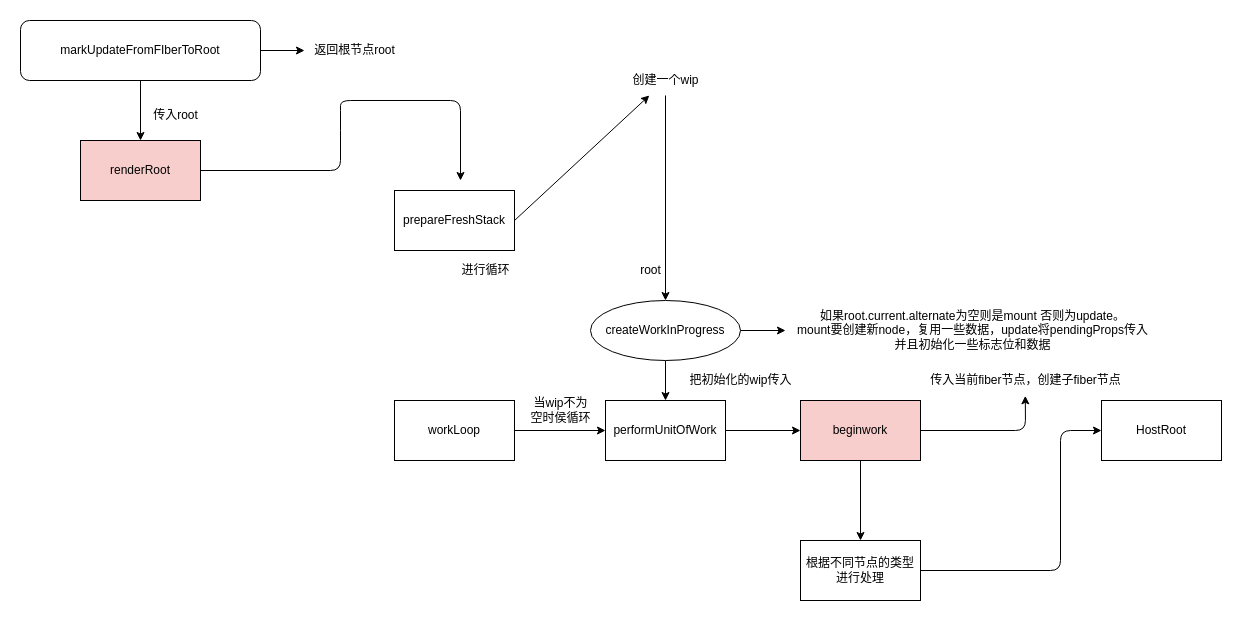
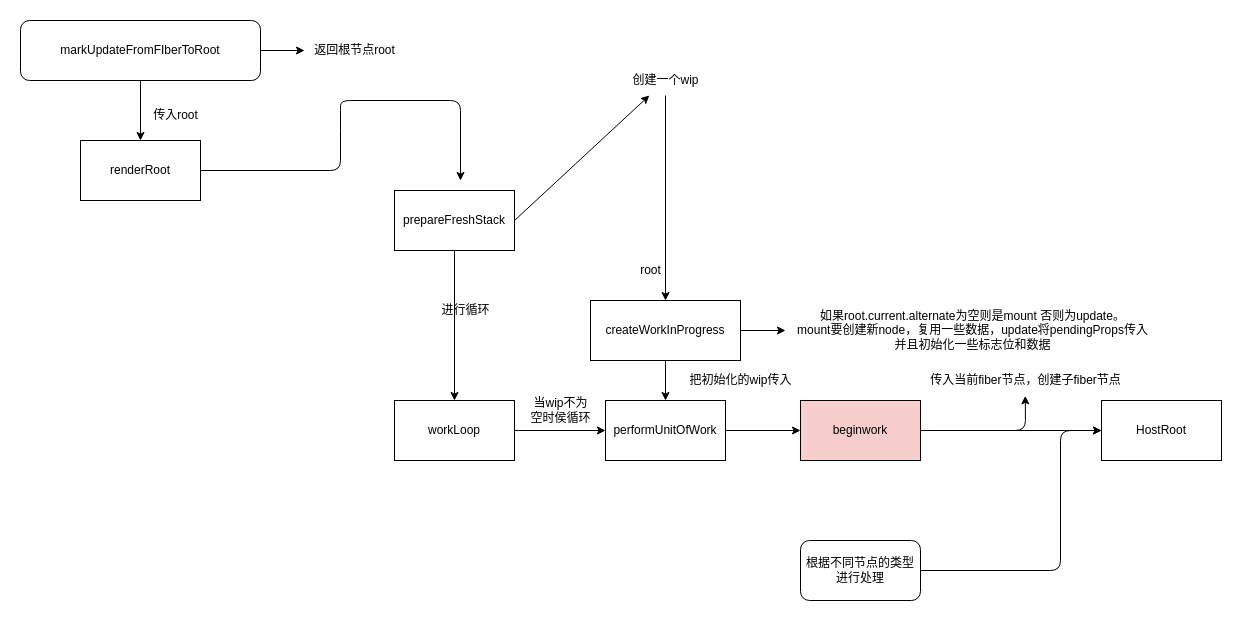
- <mxCell id="7" value="renderRoot" style="whiteSpace=wrap;html=1;fillColor=#f8cecc;" parent="1" vertex="1"><mxGeometry x="80" y="140" width="120" height="60" as="geometry" /></mxCell>
+ <mxCell id="7" value="renderRoot" style="whiteSpace=wrap;html=1;" parent="1" vertex="1"><mxGeometry x="80" y="140" width="120" height="60" as="geometry" /></mxCell>
- <mxCell id="21" value="进行循环" style="text;html=1;align=center;verticalAlign=middle;resizable=0;points=[];autosize=1;strokeColor=none;fillColor=none;" vertex="1" parent="1"><mxGeometry x="450" y="255" width="70" height="30" as="geometry" /></mxCell>
+ <mxCell id="21" value="进行循环" style="text;html=1;align=center;verticalAlign=middle;resizable=0;points=[];autosize=1;strokeColor=none;fillColor=none;" vertex="1" parent="1"><mxGeometry x="430" y="295" width="70" height="30" as="geometry" /></mxCell>
+ <mxCell id="10" value="" style="edgeStyle=none;html=1;" edge="1" parent="1" source="11" target="20"><mxGeometry relative="1" as="geometry" /></mxCell>
- <mxCell id="16" value="createWorkInProgress" style="ellipse;whiteSpace=wrap;html=1;" parent="1" vertex="1"><mxGeometry x="590" y="300" width="150" height="60" as="geometry" /></mxCell>
+ <mxCell id="16" value="createWorkInProgress" style="whiteSpace=wrap;html=1;" parent="1" vertex="1"><mxGeometry x="590" y="300" width="150" height="60" as="geometry" /></mxCell>
- <mxCell id="26" value="" style="edgeStyle=none;html=1;" edge="1" parent="1" source="28" target="30"><mxGeometry relative="1" as="geometry" /></mxCell>
+ <mxCell id="26" value="" style="edgeStyle=none;html=1;" edge="1" parent="1" source="28" target="31"><mxGeometry relative="1" as="geometry" /></mxCell>
- <mxCell id="30" value="根据不同节点的类型进行处理" style="whiteSpace=wrap;html=1;" vertex="1" parent="1"><mxGeometry x="800" y="540" width="120" height="60" as="geometry" /></mxCell>
+ <mxCell id="30" value="根据不同节点的类型进行处理" style="whiteSpace=wrap;html=1;rounded=1;" vertex="1" parent="1"><mxGeometry x="800" y="540" width="120" height="60" as="geometry" /></mxCell>
